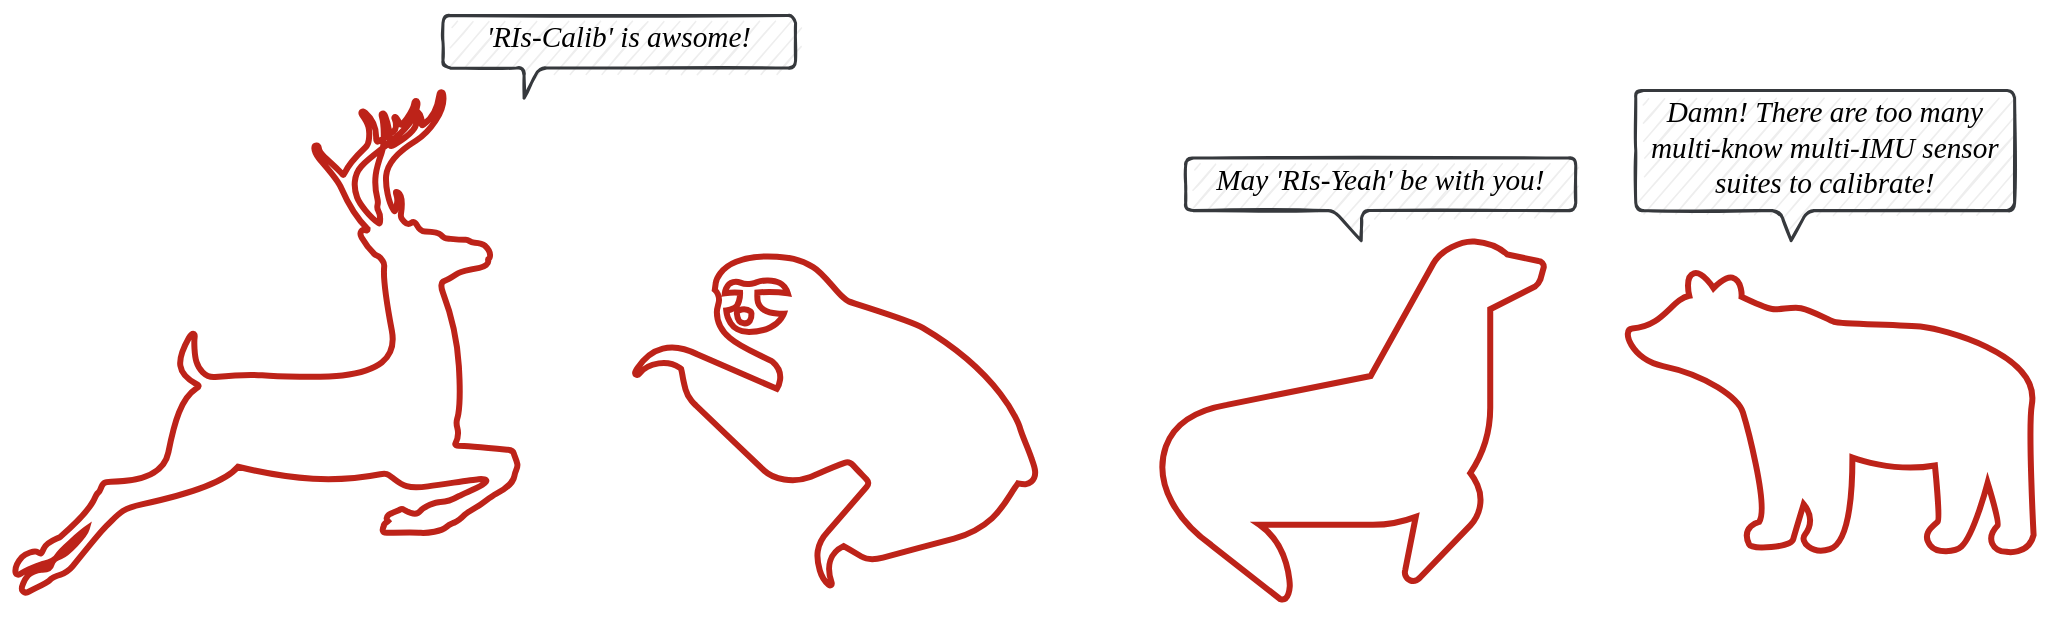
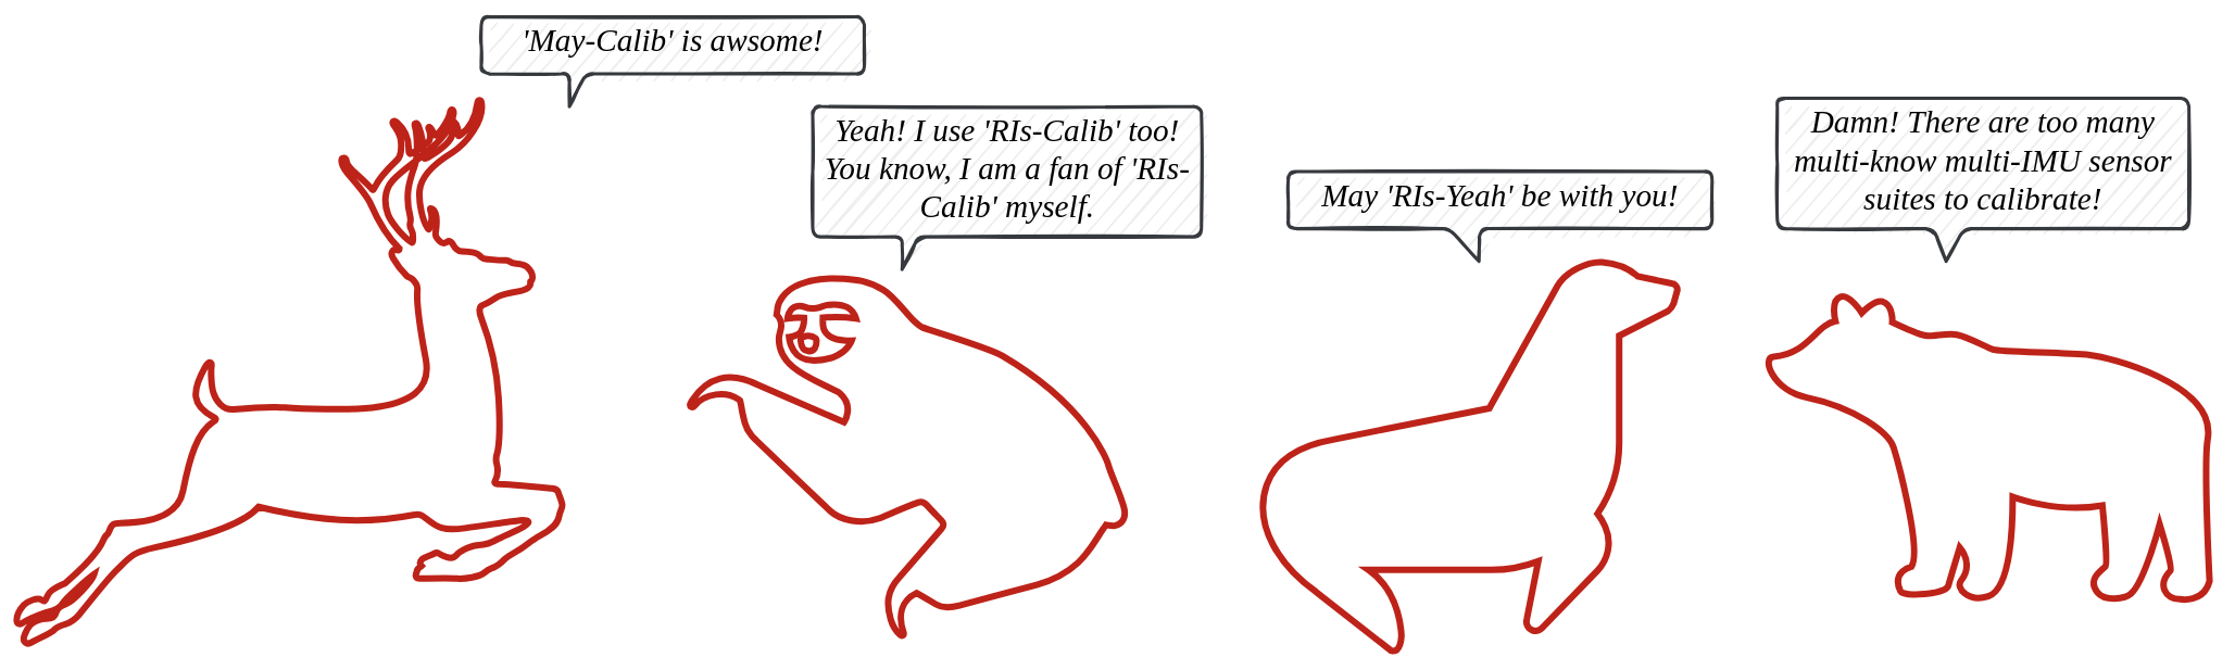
- <mxCell id="5" value="'RIs-Calib' is awsome!" style="shape=callout;whiteSpace=wrap;html=1;perimeter=calloutPerimeter;strokeWidth=4;fontFamily=Times New Roman;fontSize=39;rounded=1;shadow=0;size=40;position=0.23;position2=0.23;verticalAlign=top;fillColor=#eeeeee;strokeColor=#36393d;sketch=1;fontStyle=2" vertex="1" parent="1"><mxGeometry x="590" y="20" width="470" height="110" as="geometry" /></mxCell>
+ <mxCell id="5" value="'May-Calib' is awsome!" style="shape=callout;whiteSpace=wrap;html=1;perimeter=calloutPerimeter;strokeWidth=4;fontFamily=Times New Roman;fontSize=39;rounded=1;shadow=0;size=40;position=0.23;position2=0.23;verticalAlign=top;fillColor=#eeeeee;strokeColor=#36393d;sketch=1;fontStyle=2" vertex="1" parent="1"><mxGeometry x="590" y="20" width="470" height="110" as="geometry" /></mxCell>
+ <mxCell id="6" value="Yeah! I use 'RIs-Calib' too! You know, I am a fan of 'RIs-Calib' myself." style="shape=callout;whiteSpace=wrap;html=1;perimeter=calloutPerimeter;strokeWidth=4;fontFamily=Times New Roman;fontSize=39;rounded=1;shadow=0;size=40;position=0.23;position2=0.23;verticalAlign=top;fillColor=#eeeeee;strokeColor=#36393d;sketch=1;fontStyle=2" vertex="1" parent="1"><mxGeometry x="996.56" y="130" width="476.89" height="200" as="geometry" /></mxCell>
